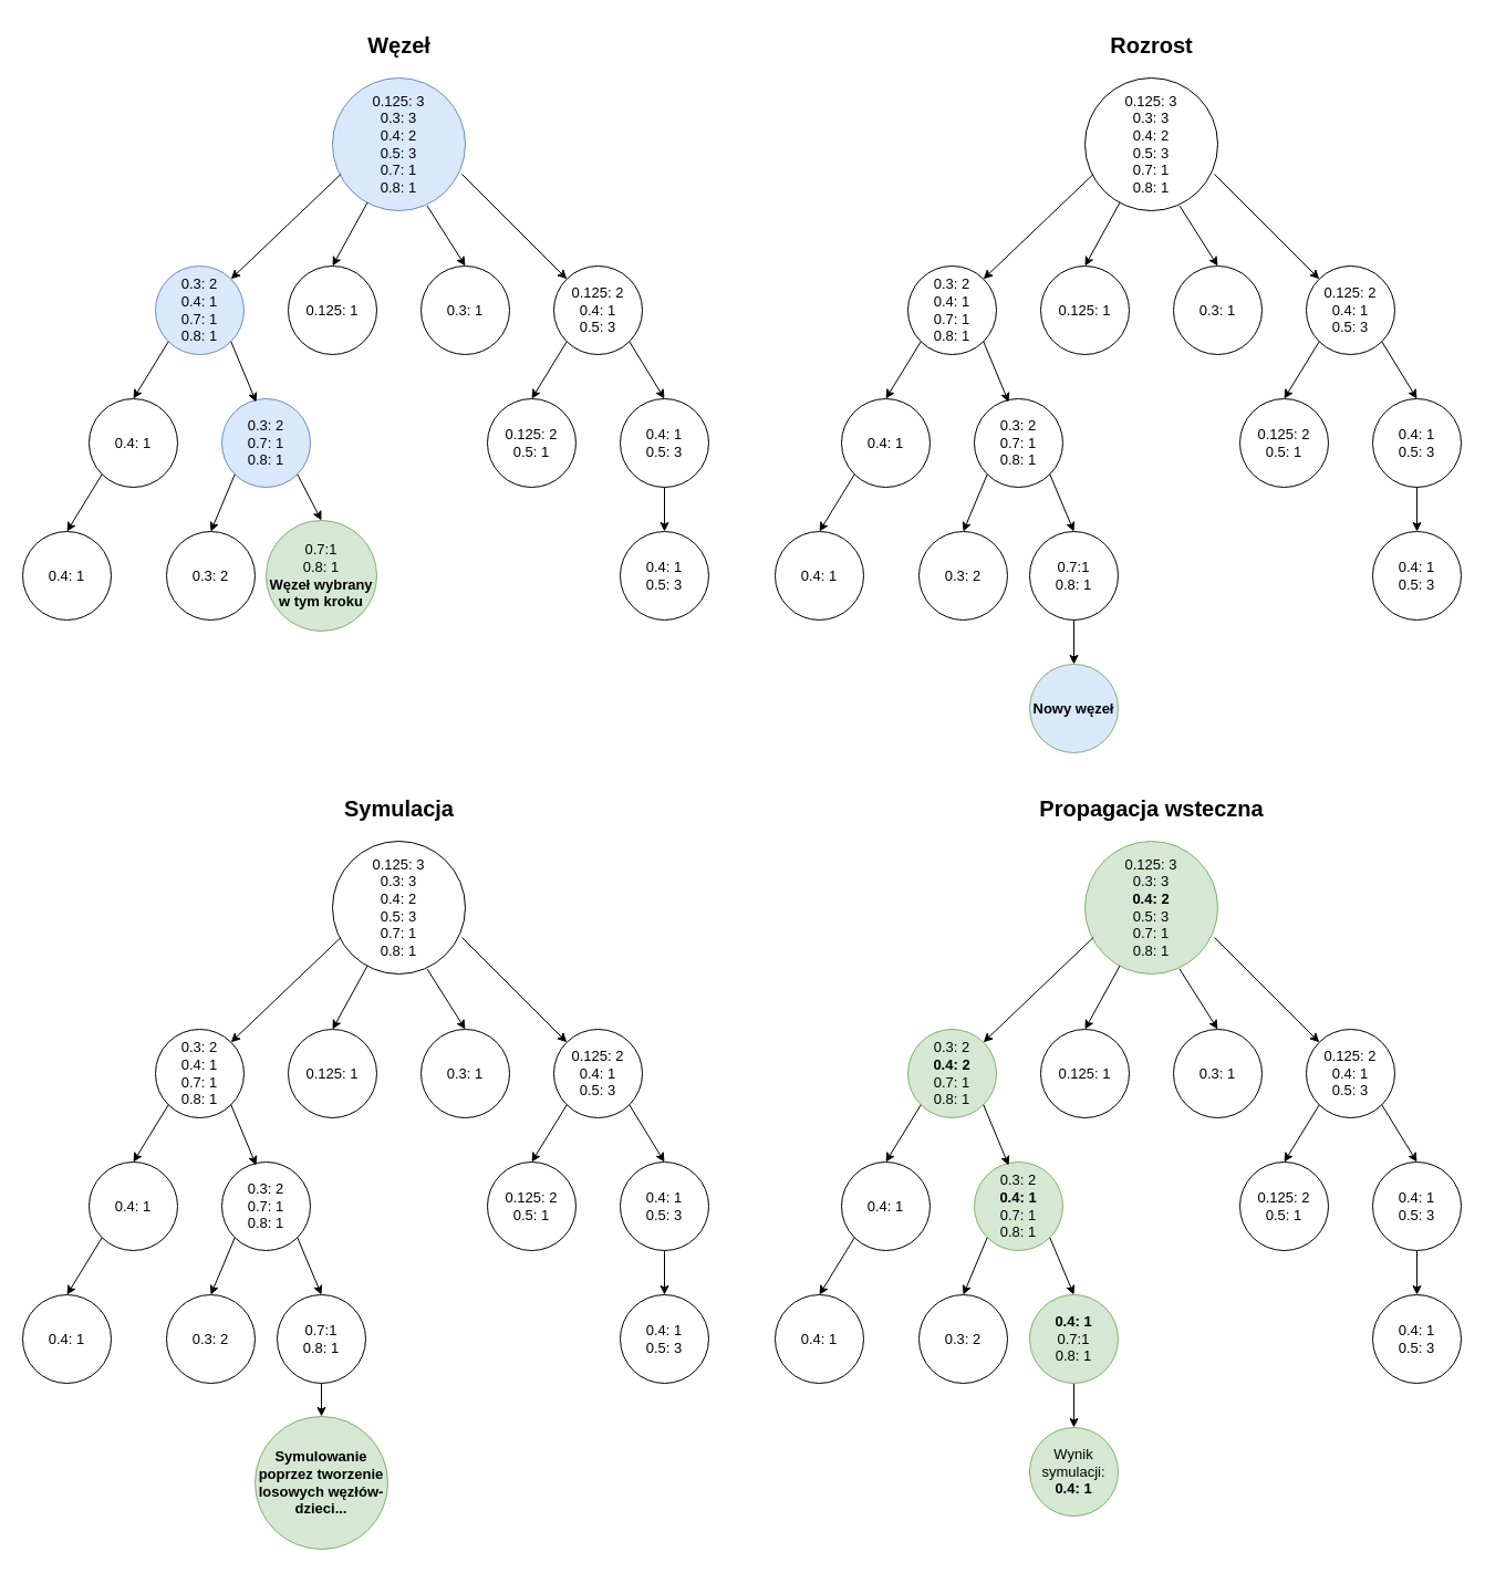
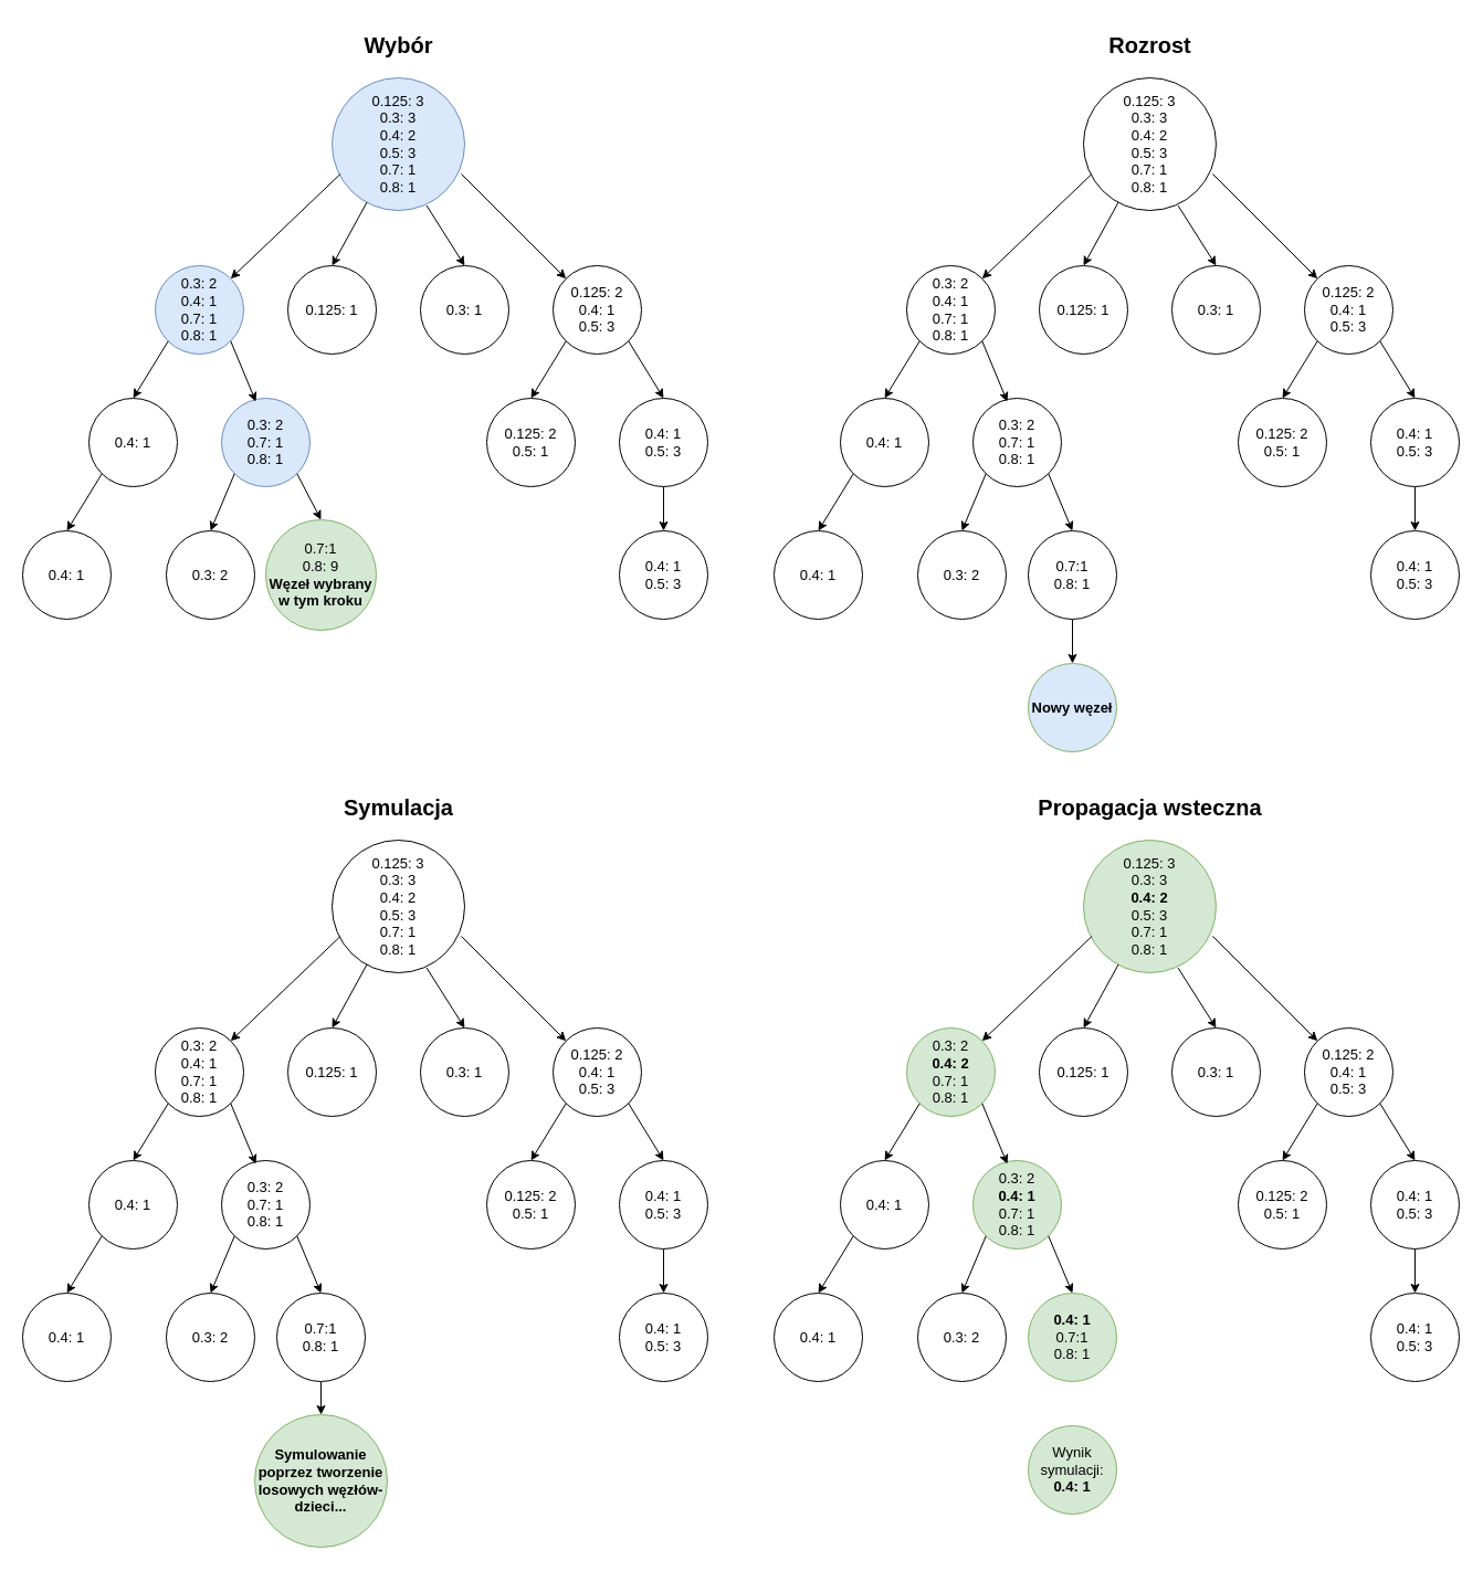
- <mxCell id="53" value="Węzeł" style="text;html=1;align=center;verticalAlign=middle;resizable=0;points=[];autosize=1;strokeColor=none;fillColor=none;fontSize=20;fontStyle=1" vertex="1" parent="1"><mxGeometry x="315" y="20" width="90" height="40" as="geometry" /></mxCell>
+ <mxCell id="53" value="Wybór" style="text;html=1;align=center;verticalAlign=middle;resizable=0;points=[];autosize=1;strokeColor=none;fillColor=none;fontSize=20;fontStyle=1" vertex="1" parent="1"><mxGeometry x="315" y="20" width="90" height="40" as="geometry" /></mxCell>
- <mxCell id="24" value="0.7:1&lt;br style=&quot;font-size: 13px;&quot;&gt;0.8: 1&lt;br style=&quot;font-size: 13px;&quot;&gt;&lt;b&gt;Węzeł wybrany&lt;br style=&quot;border-color: var(--border-color); font-size: 13px;&quot;&gt;w tym kroku&lt;/b&gt;" style="ellipse;whiteSpace=wrap;html=1;aspect=fixed;fillColor=#d5e8d4;strokeColor=#82b366;fontSize=13;" vertex="1" parent="1"><mxGeometry x="240" y="470" width="100" height="100" as="geometry" /></mxCell>
+ <mxCell id="24" value="0.7:1&lt;br style=&quot;font-size: 13px;&quot;&gt;0.8: 9&lt;br style=&quot;font-size: 13px;&quot;&gt;&lt;b&gt;Węzeł wybrany&lt;br style=&quot;border-color: var(--border-color); font-size: 13px;&quot;&gt;w tym kroku&lt;/b&gt;" style="ellipse;whiteSpace=wrap;html=1;aspect=fixed;fillColor=#d5e8d4;strokeColor=#82b366;fontSize=13;" vertex="1" parent="1"><mxGeometry x="240" y="470" width="100" height="100" as="geometry" /></mxCell>
- <mxCell id="106" style="edgeStyle=orthogonalEdgeStyle;rounded=0;orthogonalLoop=1;jettySize=auto;html=1;exitX=0.5;exitY=1;exitDx=0;exitDy=0;entryX=0.5;entryY=0;entryDx=0;entryDy=0;fontSize=13;" edge="1" parent="1" source="107" target="111"><mxGeometry relative="1" as="geometry" /></mxCell>
